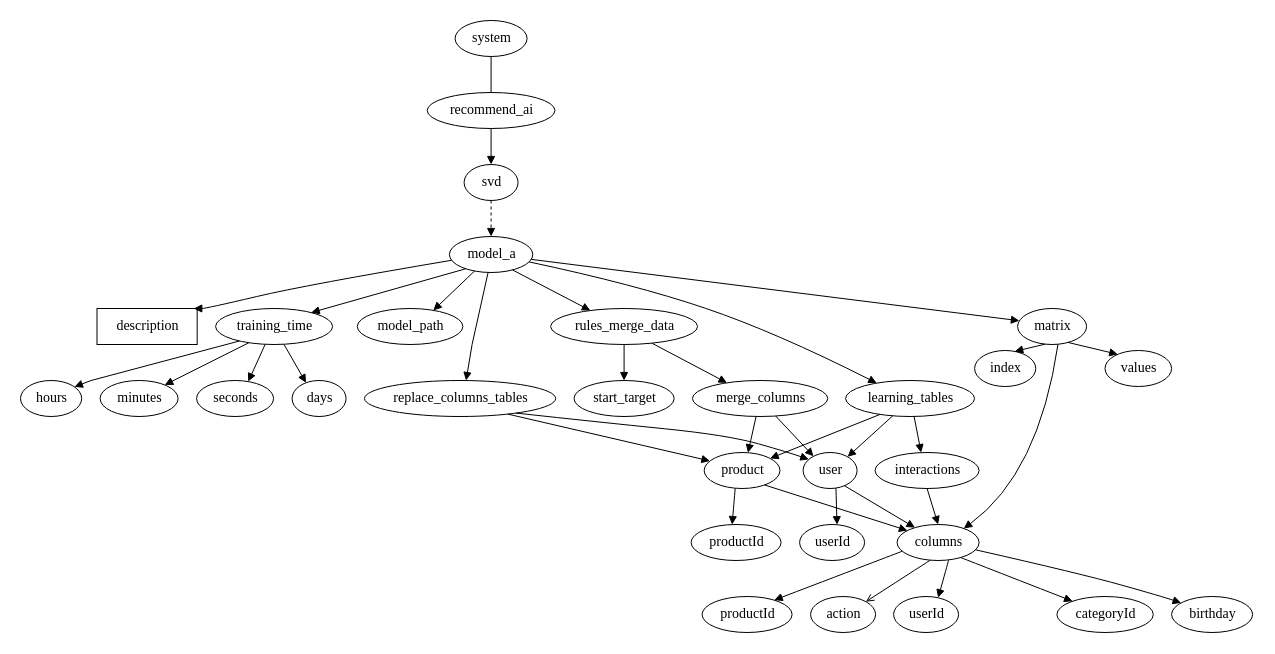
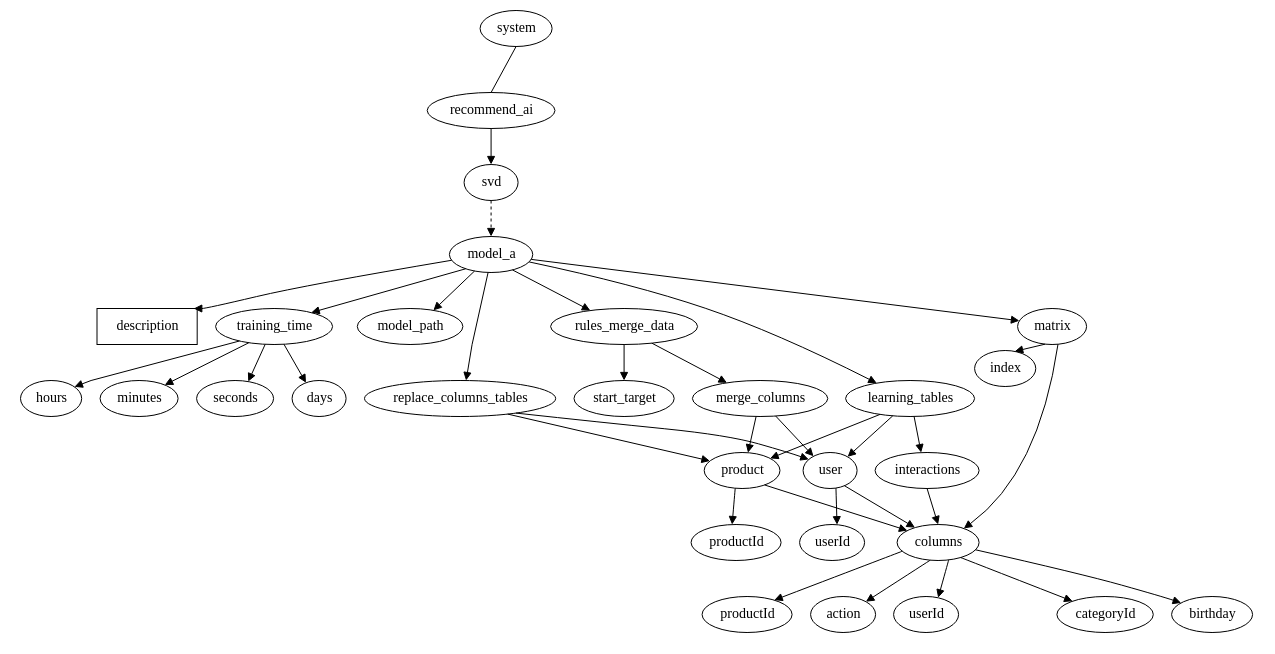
- <mxCell id="2" value="&lt;font style='font-size: 14.0px;' face='Times New Roman,serif' color='#000000'&gt;system&lt;/font&gt;" style="ellipse;verticalAlign=middle;html=1;rounded=0;labelBackgroundColor=none;strokeColor=black;fillColor=none;strokeWidth=1;dashed=0;" parent="1" vertex="1"><mxGeometry x="454.59" width="72" height="36" as="geometry" y="20" /></mxCell>
+ <mxCell id="2" value="&lt;font style='font-size: 14.0px;' face='Times New Roman,serif' color='#000000'&gt;system&lt;/font&gt;" style="ellipse;verticalAlign=middle;html=1;rounded=0;labelBackgroundColor=none;strokeColor=black;fillColor=none;strokeWidth=1;dashed=0;" parent="1" vertex="1"><mxGeometry x="479.59" y="10" width="72" height="36" as="geometry" /></mxCell>
- <mxCell id="55" style="html=1;endArrow=block;dashed=0;endFill=1;startArrow=none;startFill=0;fillColor=black;strokeColor=black;strokeWidth=1;rounded=0;exitX=0.773;exitY=1.0;entryX=0.099;entryY=0.0;" parent="1" source="12" target="24" edge="1"><mxGeometry relative="1" as="geometry"><mxPoint x="1070.44" y="341.5" as="sourcePoint" /><mxPoint x="1115.9" y="376.47" as="targetPoint" /></mxGeometry></mxCell>
- <mxCell id="24" value="&lt;font style='font-size: 14.0px;' face='Times New Roman,serif' color='#000000'&gt;values&lt;/font&gt;" style="ellipse;verticalAlign=middle;html=1;rounded=0;labelBackgroundColor=none;strokeColor=black;fillColor=none;strokeWidth=1;dashed=0;" parent="1" vertex="1"><mxGeometry x="1104.51" y="350" width="66.58" height="36" as="geometry" /></mxCell>
- <mxCell id="64" style="html=1;endArrow=open;dashed=0;endFill=1;startArrow=none;startFill=0;fillColor=black;strokeColor=black;strokeWidth=1;curved=1;exitX=0.398;exitY=1.0;entryX=0.996;entryY=0.0;" parent="1" source="22" target="28" edge="1"><mxGeometry relative="1" as="geometry"><mxPoint x="917.25" y="559.95" as="sourcePoint" /><mxPoint x="874.84" y="595.76" as="targetPoint" /></mxGeometry></mxCell>
+ <mxCell id="64" style="html=1;endArrow=block;dashed=0;endFill=1;startArrow=none;startFill=0;fillColor=black;strokeColor=black;strokeWidth=1;curved=1;exitX=0.398;exitY=1.0;entryX=0.996;entryY=0.0;" parent="1" source="22" target="28" edge="1"><mxGeometry relative="1" as="geometry"><mxPoint x="917.25" y="559.95" as="sourcePoint" /><mxPoint x="874.84" y="595.76" as="targetPoint" /></mxGeometry></mxCell>
